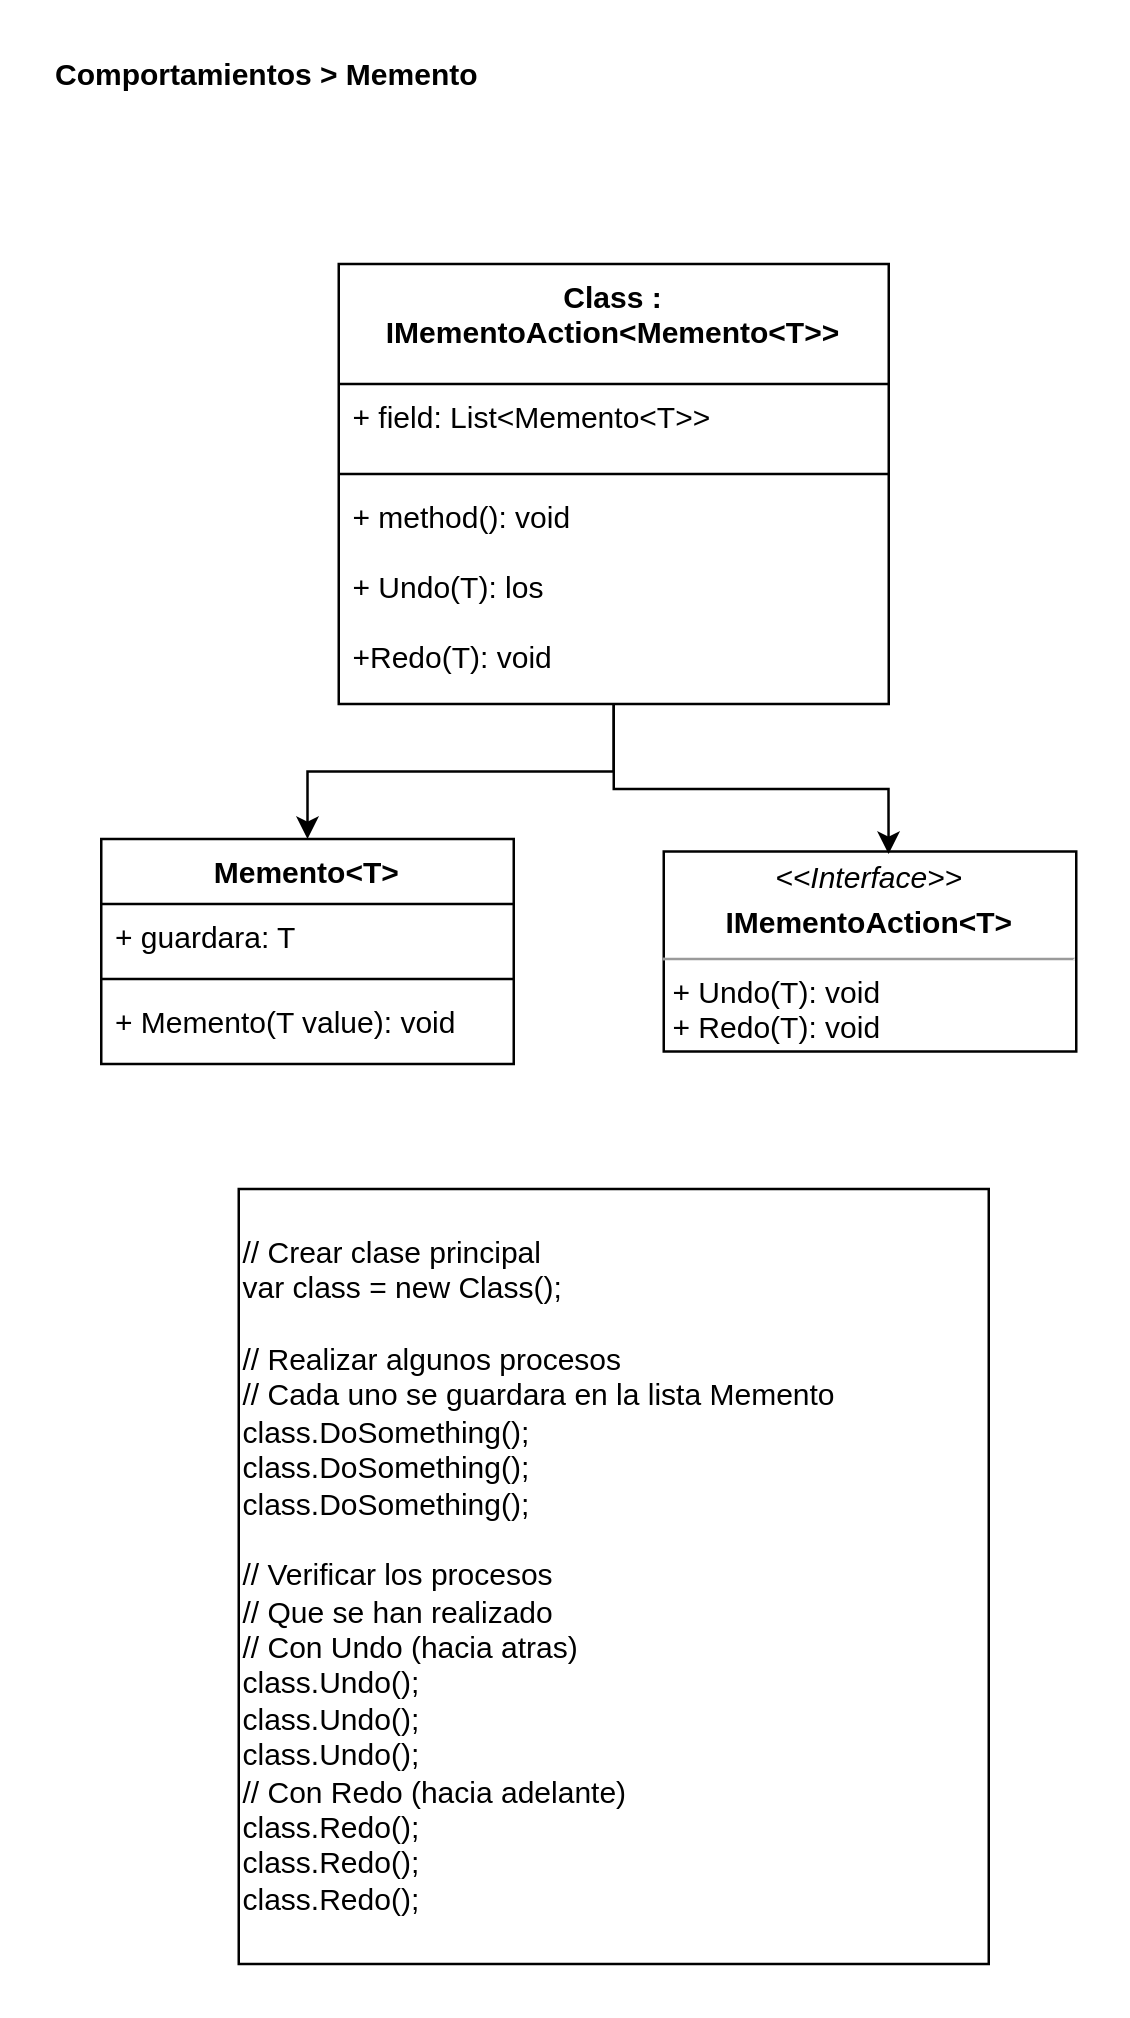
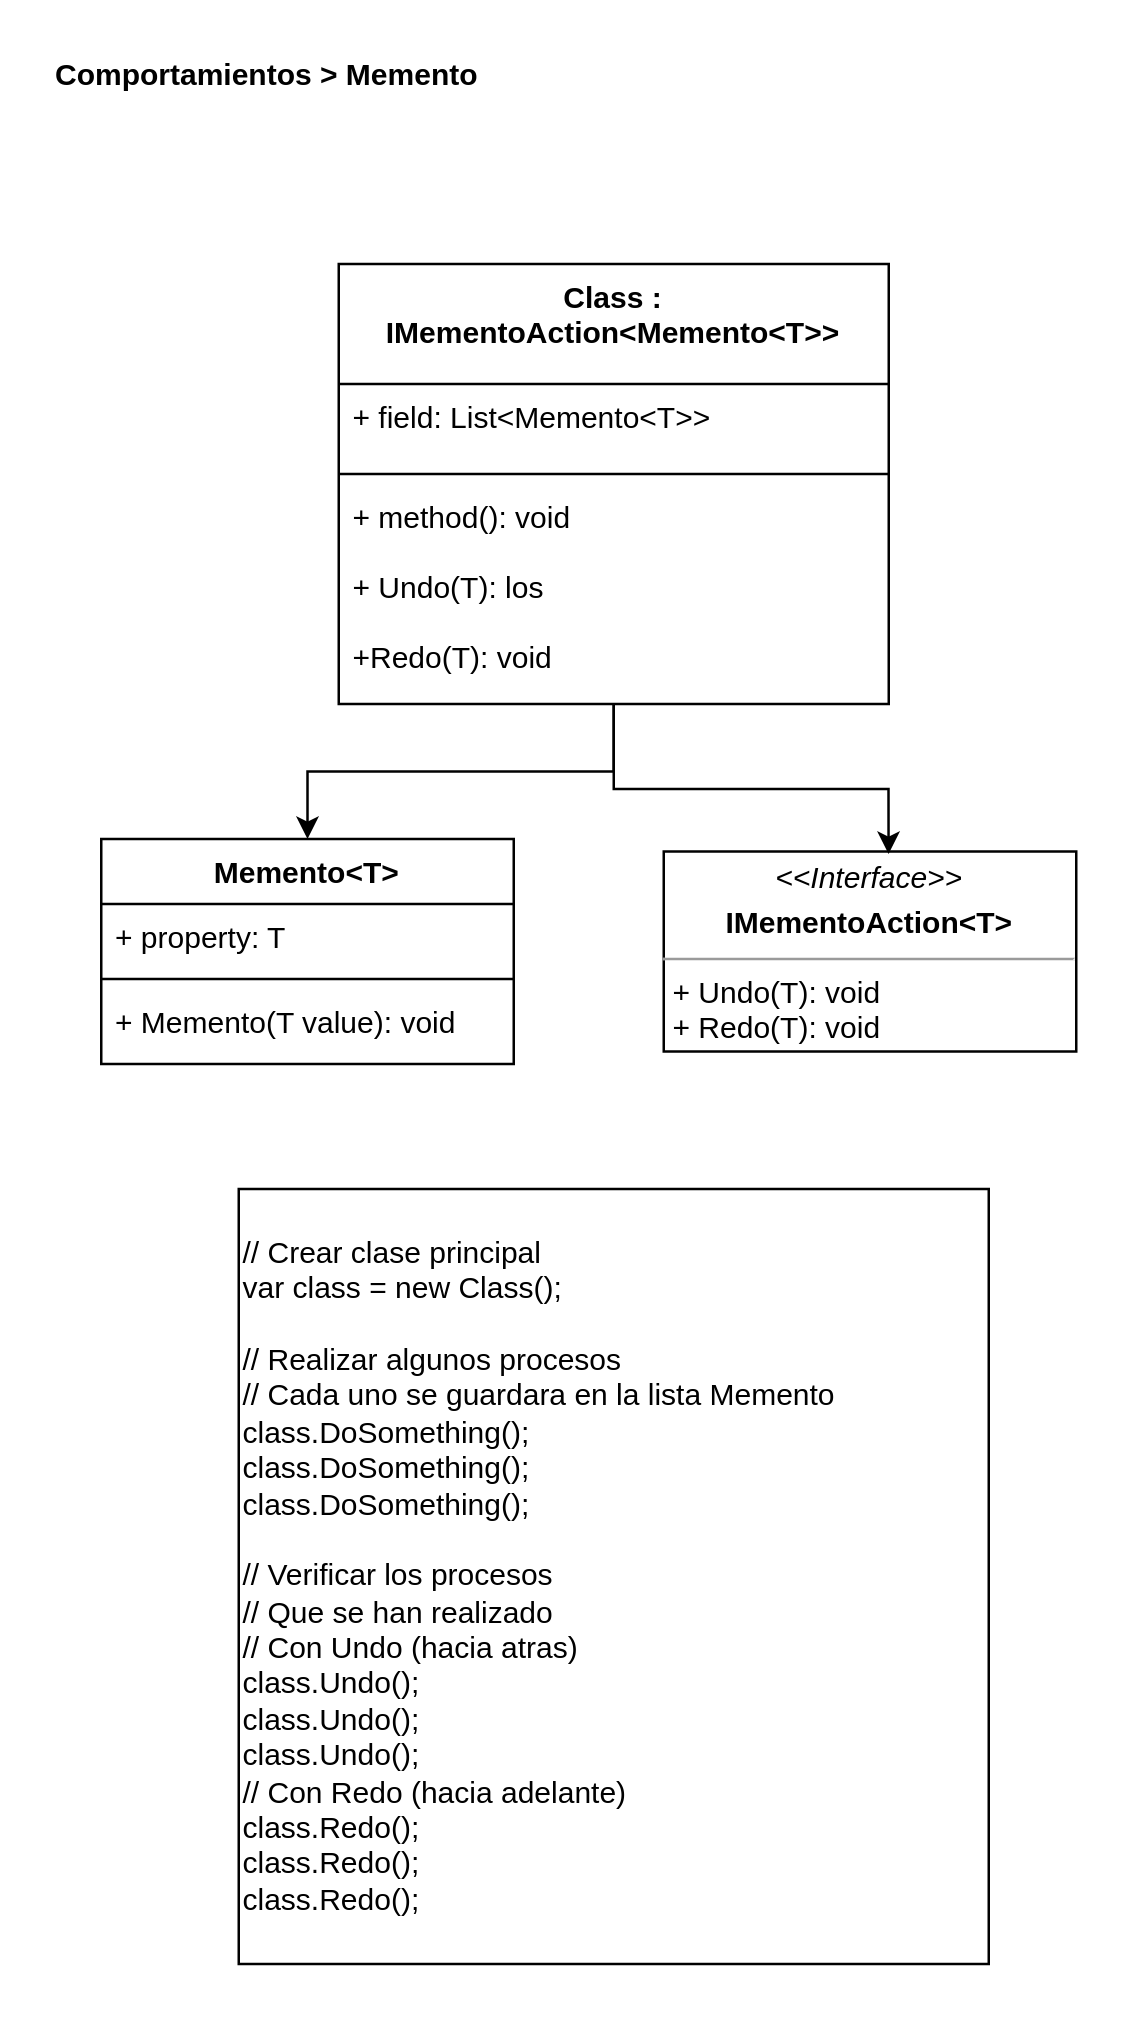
- <mxCell id="8" value="+ guardara: T" style="text;strokeColor=none;fillColor=none;align=left;verticalAlign=top;spacingLeft=4;spacingRight=4;overflow=hidden;rotatable=0;points=[[0,0.5],[1,0.5]];portConstraint=eastwest;" vertex="1" parent="7"><mxGeometry y="26" width="165" height="26" as="geometry" /></mxCell>
+ <mxCell id="8" value="+ property: T" style="text;strokeColor=none;fillColor=none;align=left;verticalAlign=top;spacingLeft=4;spacingRight=4;overflow=hidden;rotatable=0;points=[[0,0.5],[1,0.5]];portConstraint=eastwest;" vertex="1" parent="7"><mxGeometry y="26" width="165" height="26" as="geometry" /></mxCell>
